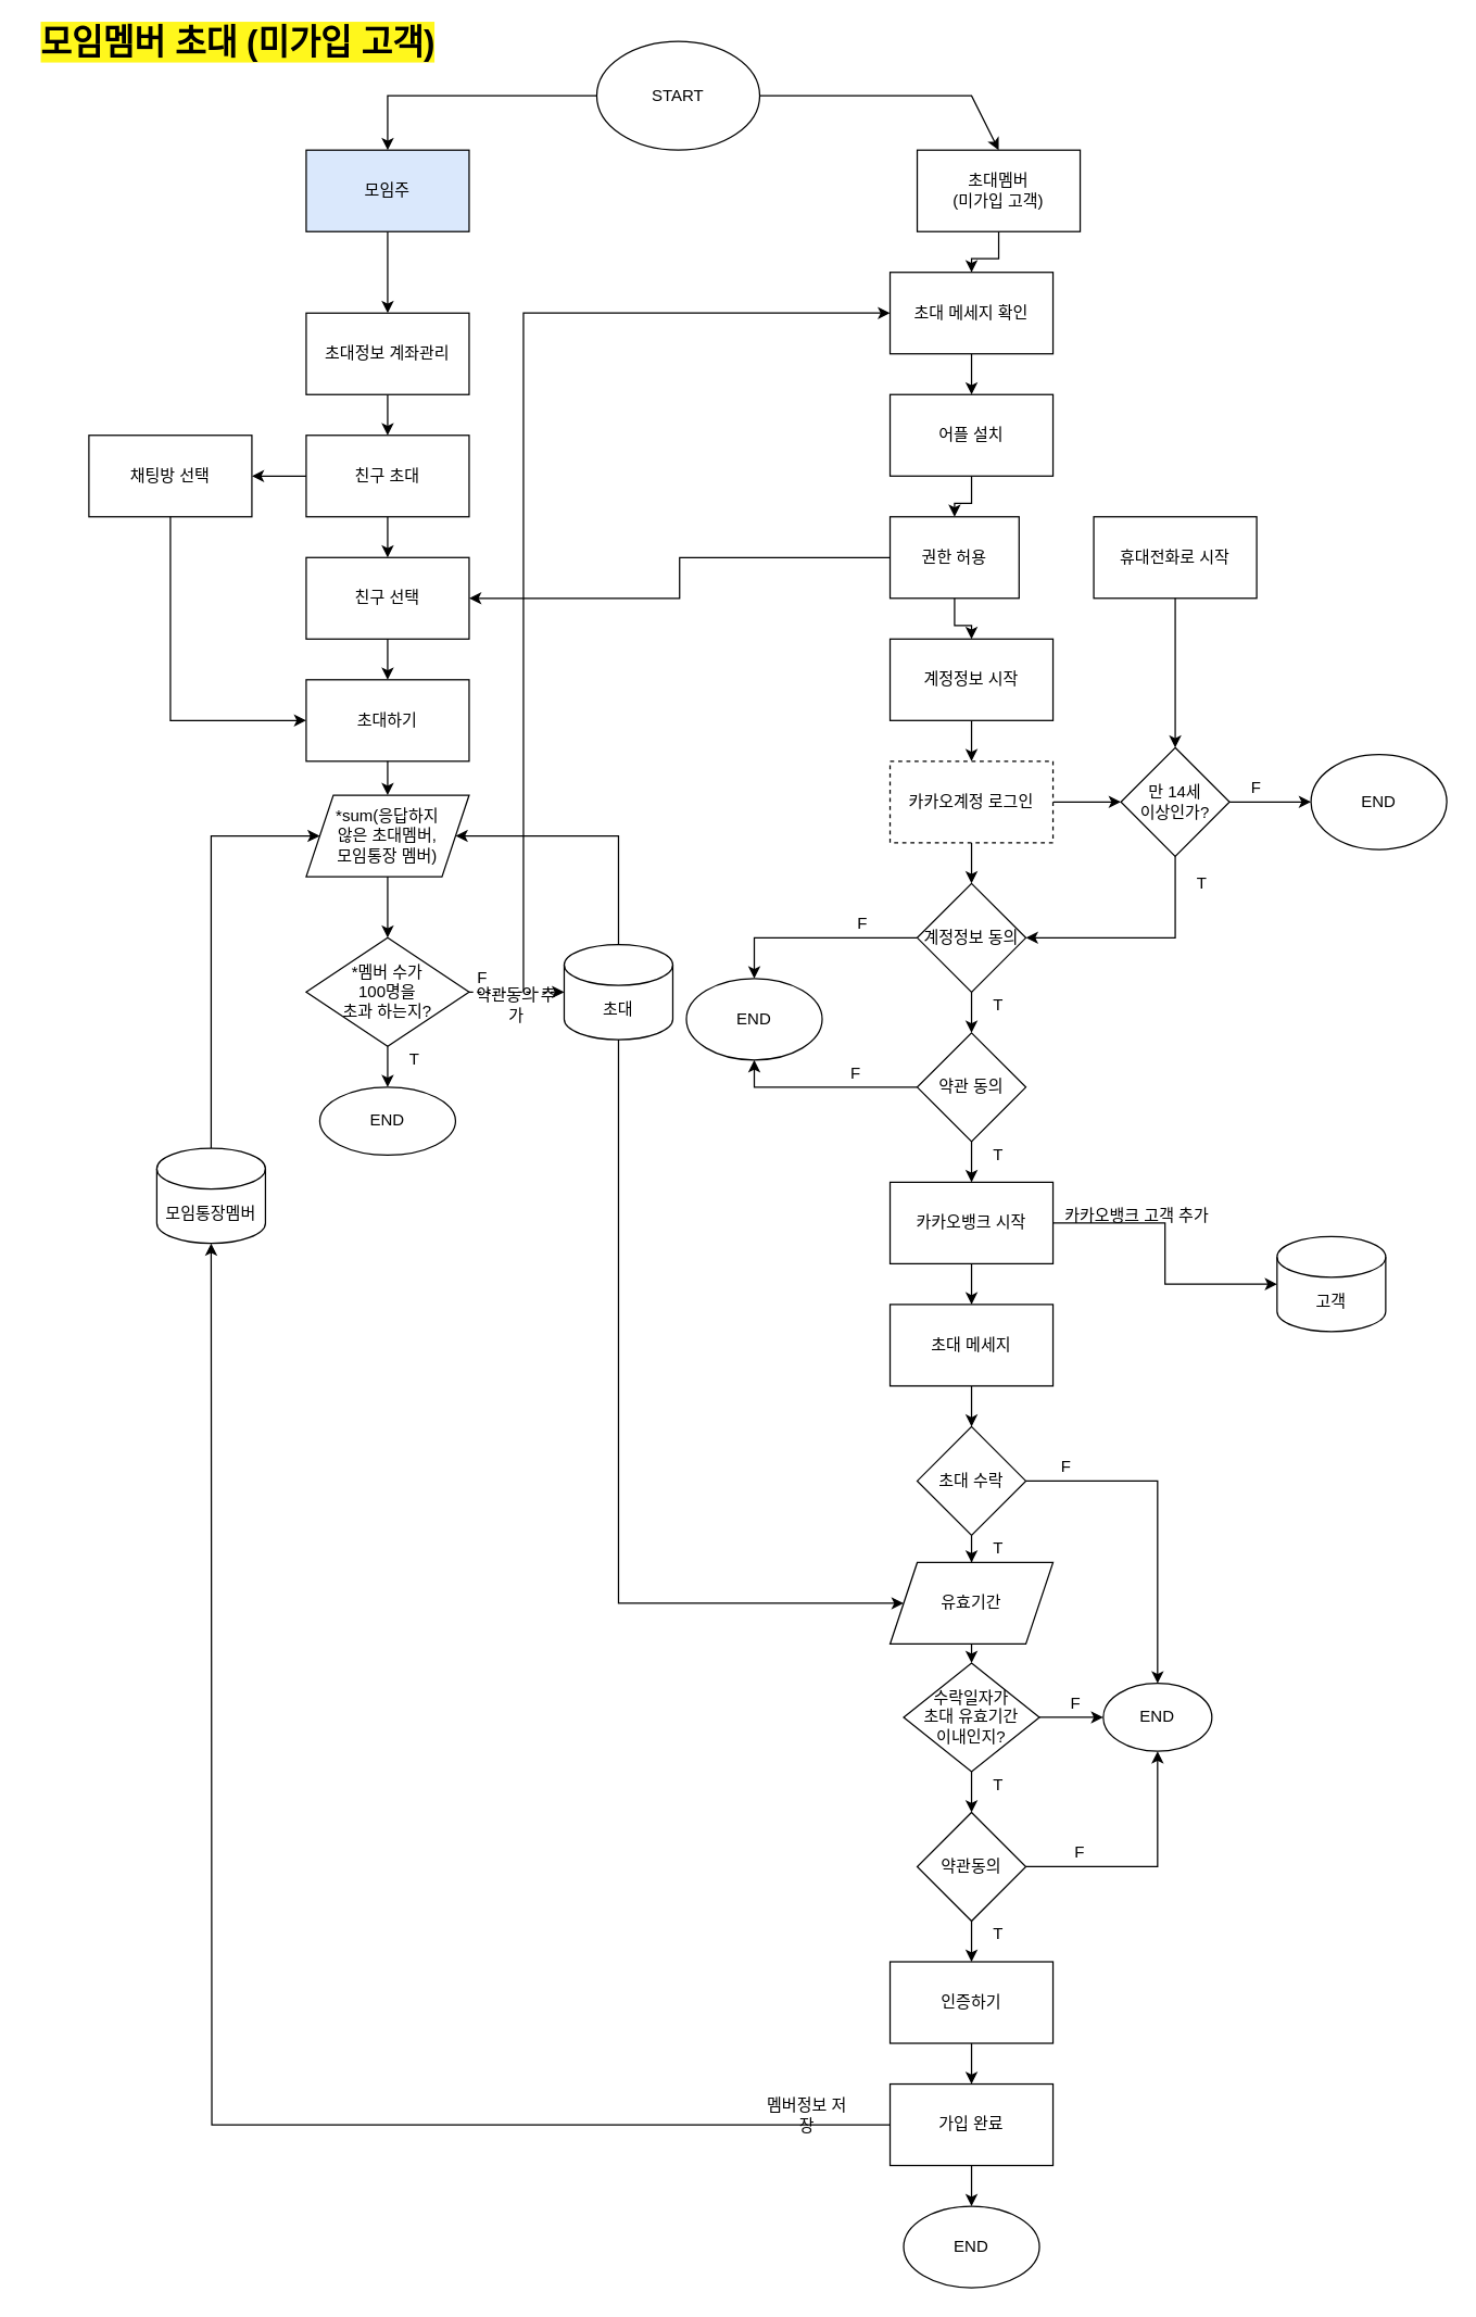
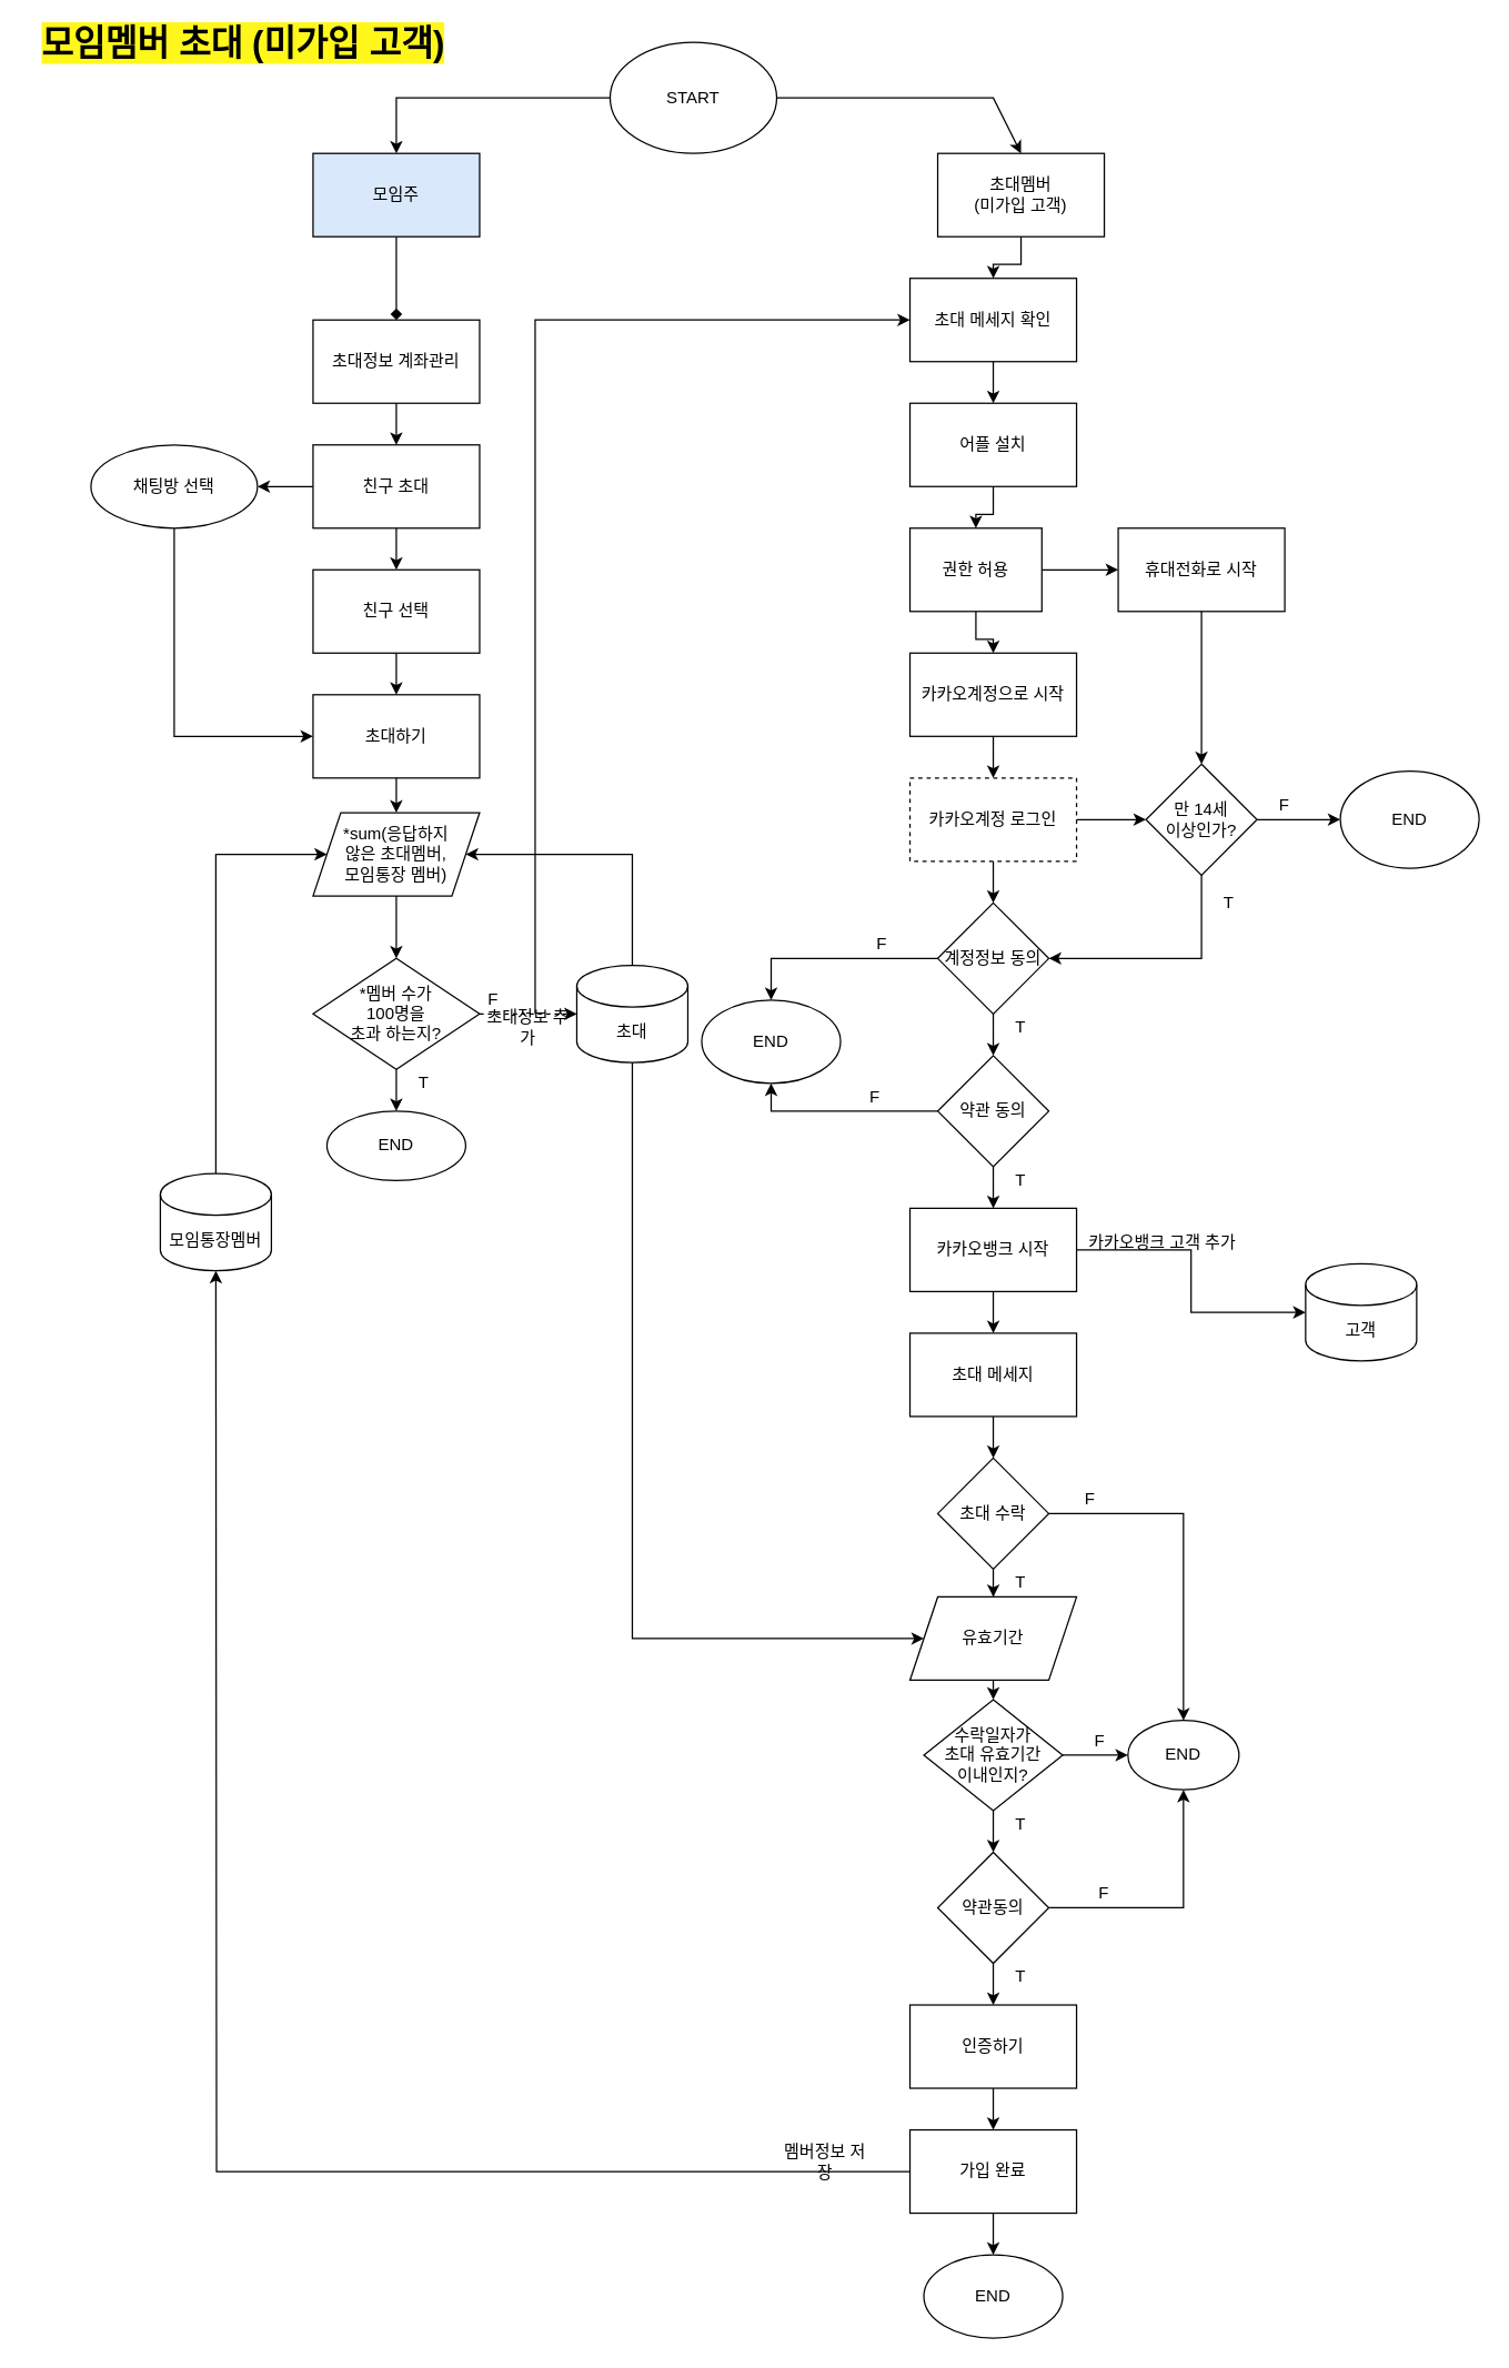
- <mxCell id="3" value="" style="edgeStyle=orthogonalEdgeStyle;rounded=0;orthogonalLoop=1;jettySize=auto;html=1;" parent="1" source="4" target="10" edge="1"><mxGeometry relative="1" as="geometry" /></mxCell>
+ <mxCell id="3" value="" style="edgeStyle=orthogonalEdgeStyle;rounded=0;orthogonalLoop=1;jettySize=auto;html=1;endArrow=diamond;" parent="1" source="4" target="10" edge="1"><mxGeometry relative="1" as="geometry" /></mxCell>
- <mxCell id="16" value="채팅방 선택" style="whiteSpace=wrap;html=1;rounded=0;" parent="1" vertex="1"><mxGeometry x="65" y="320" width="120" height="60" as="geometry" /></mxCell>
+ <mxCell id="16" value="채팅방 선택" style="ellipse;whiteSpace=wrap;html=1;" parent="1" vertex="1"><mxGeometry x="65" y="320" width="120" height="60" as="geometry" /></mxCell>
- <mxCell id="25" value="" style="edgeStyle=orthogonalEdgeStyle;rounded=0;orthogonalLoop=1;jettySize=auto;html=1;" parent="1" source="26" target="15" edge="1"><mxGeometry relative="1" as="geometry" /></mxCell>
+ <mxCell id="25" value="" style="edgeStyle=orthogonalEdgeStyle;rounded=0;orthogonalLoop=1;jettySize=auto;html=1;" parent="1" source="26" target="29" edge="1"><mxGeometry relative="1" as="geometry" /></mxCell>
- <mxCell id="28" value="계정정보 시작" style="whiteSpace=wrap;html=1;rounded=0;" parent="1" vertex="1"><mxGeometry x="655" y="470" width="120" height="60" as="geometry" /></mxCell>
+ <mxCell id="28" value="카카오계정으로 시작" style="whiteSpace=wrap;html=1;rounded=0;" parent="1" vertex="1"><mxGeometry x="655" y="470" width="120" height="60" as="geometry" /></mxCell>
- <mxCell id="89" value="약관동의 추가" style="text;html=1;strokeColor=none;fillColor=none;align=center;verticalAlign=middle;whiteSpace=wrap;rounded=0;" parent="1" vertex="1"><mxGeometry x="345" y="730" width="70" height="20" as="geometry" /></mxCell>
+ <mxCell id="89" value="초대정보 추가" style="text;html=1;strokeColor=none;fillColor=none;align=center;verticalAlign=middle;whiteSpace=wrap;rounded=0;" parent="1" vertex="1"><mxGeometry x="345" y="730" width="70" height="20" as="geometry" /></mxCell>
